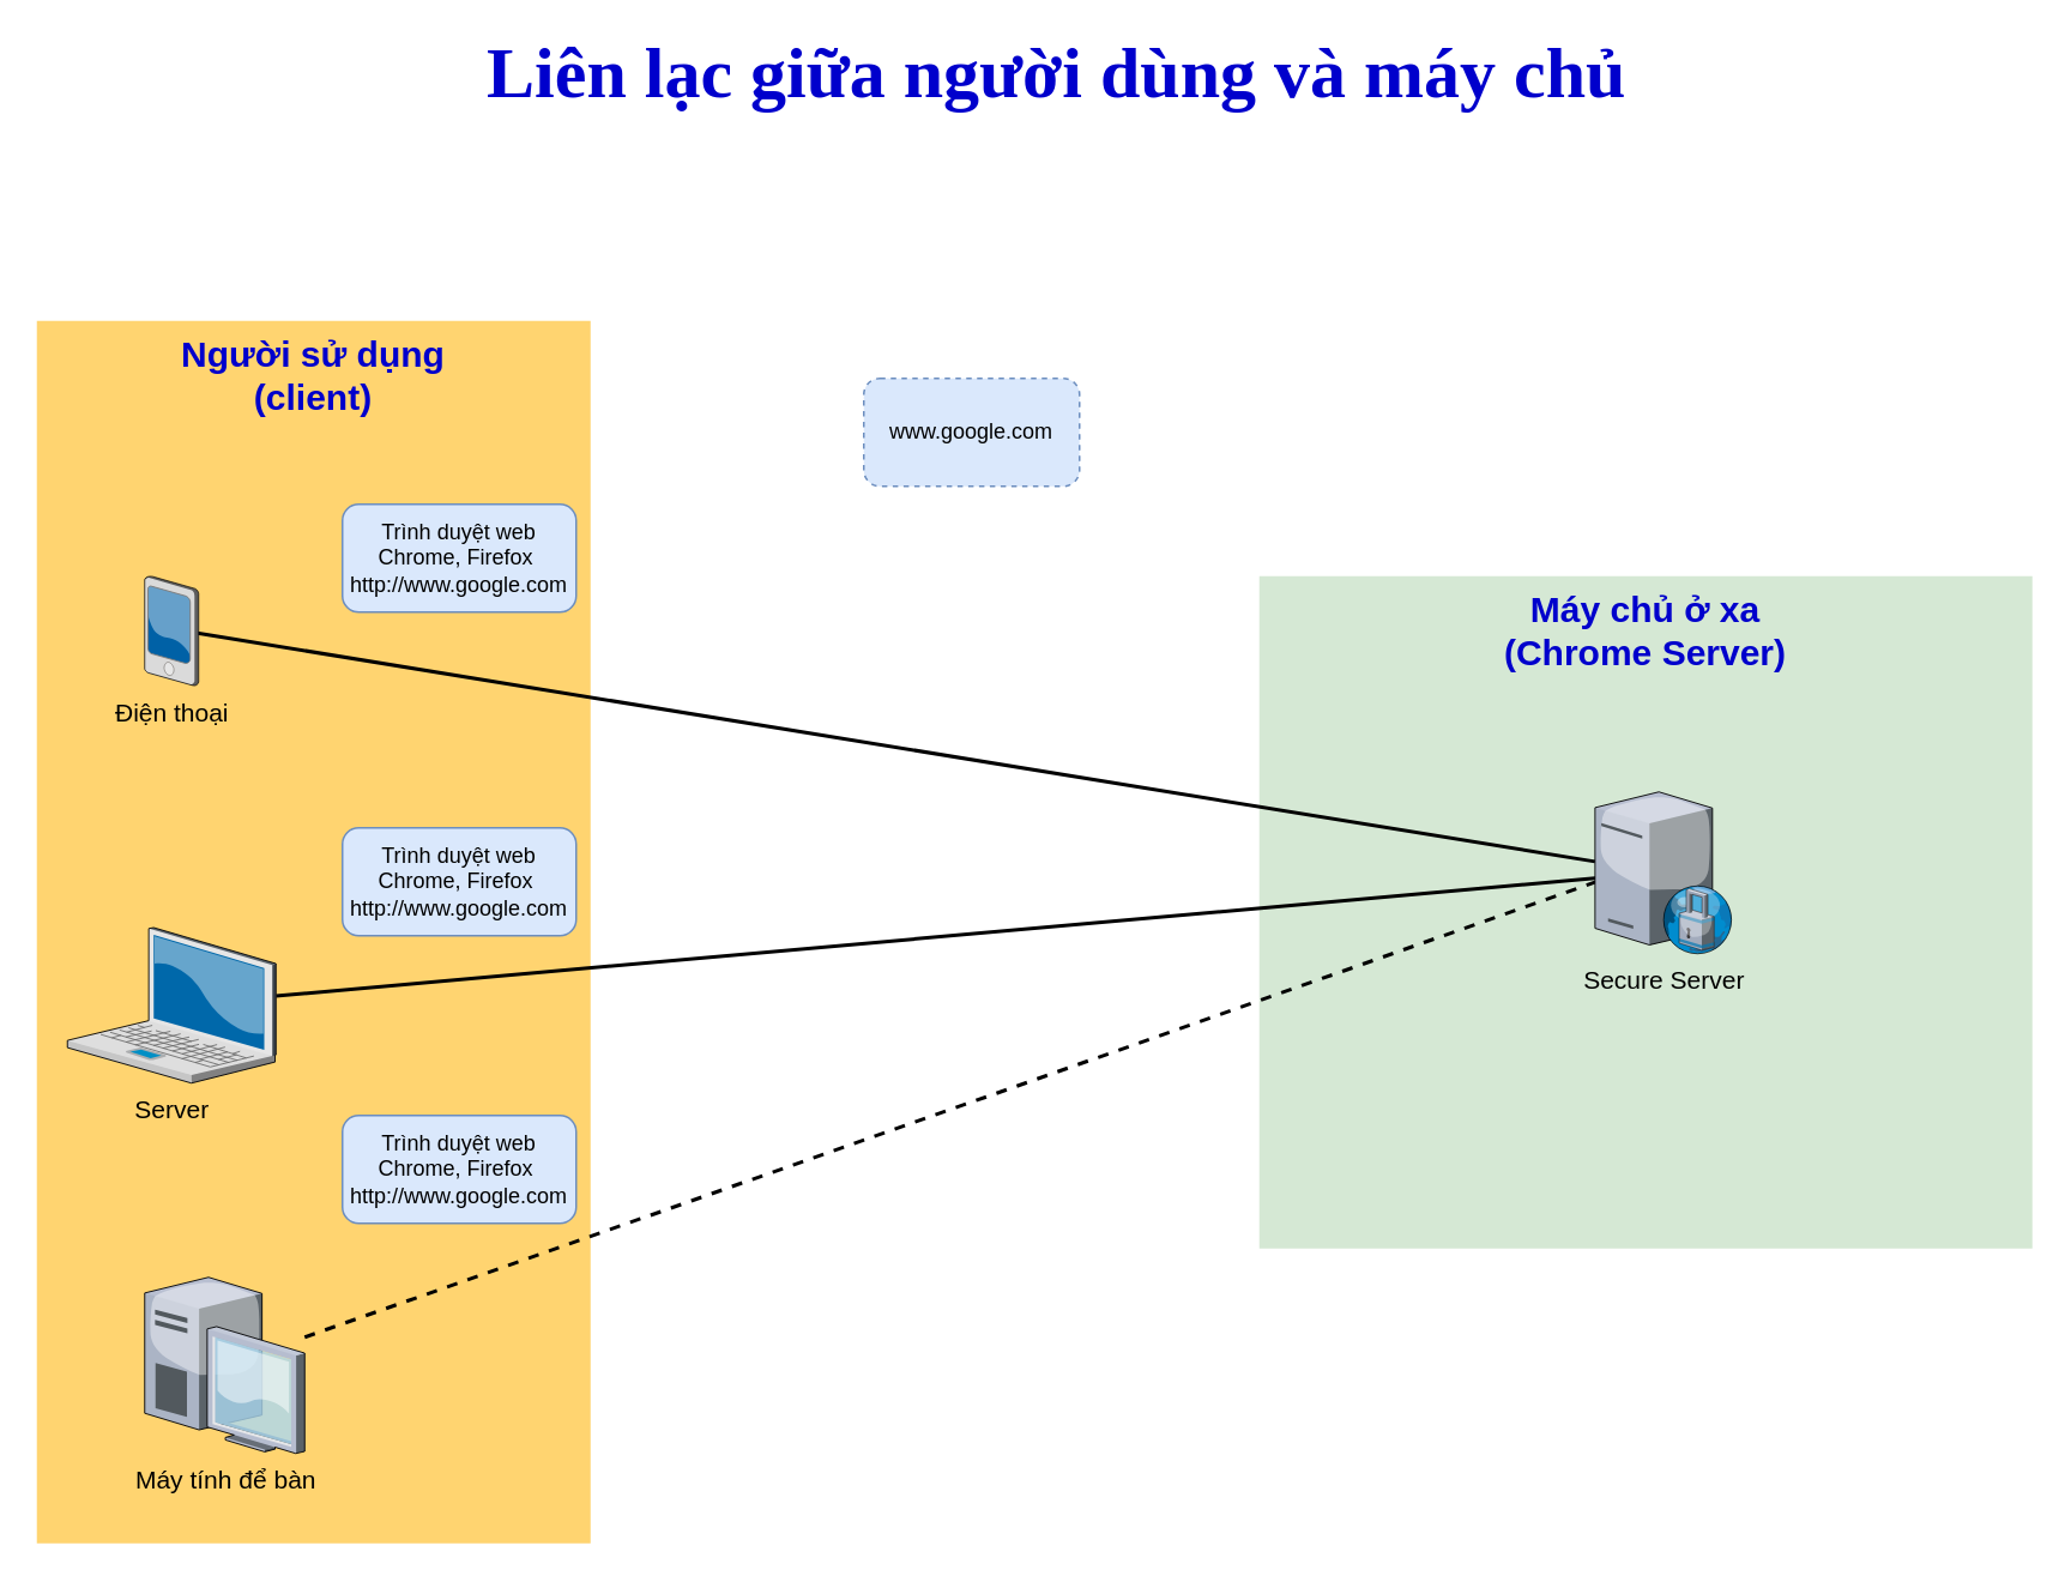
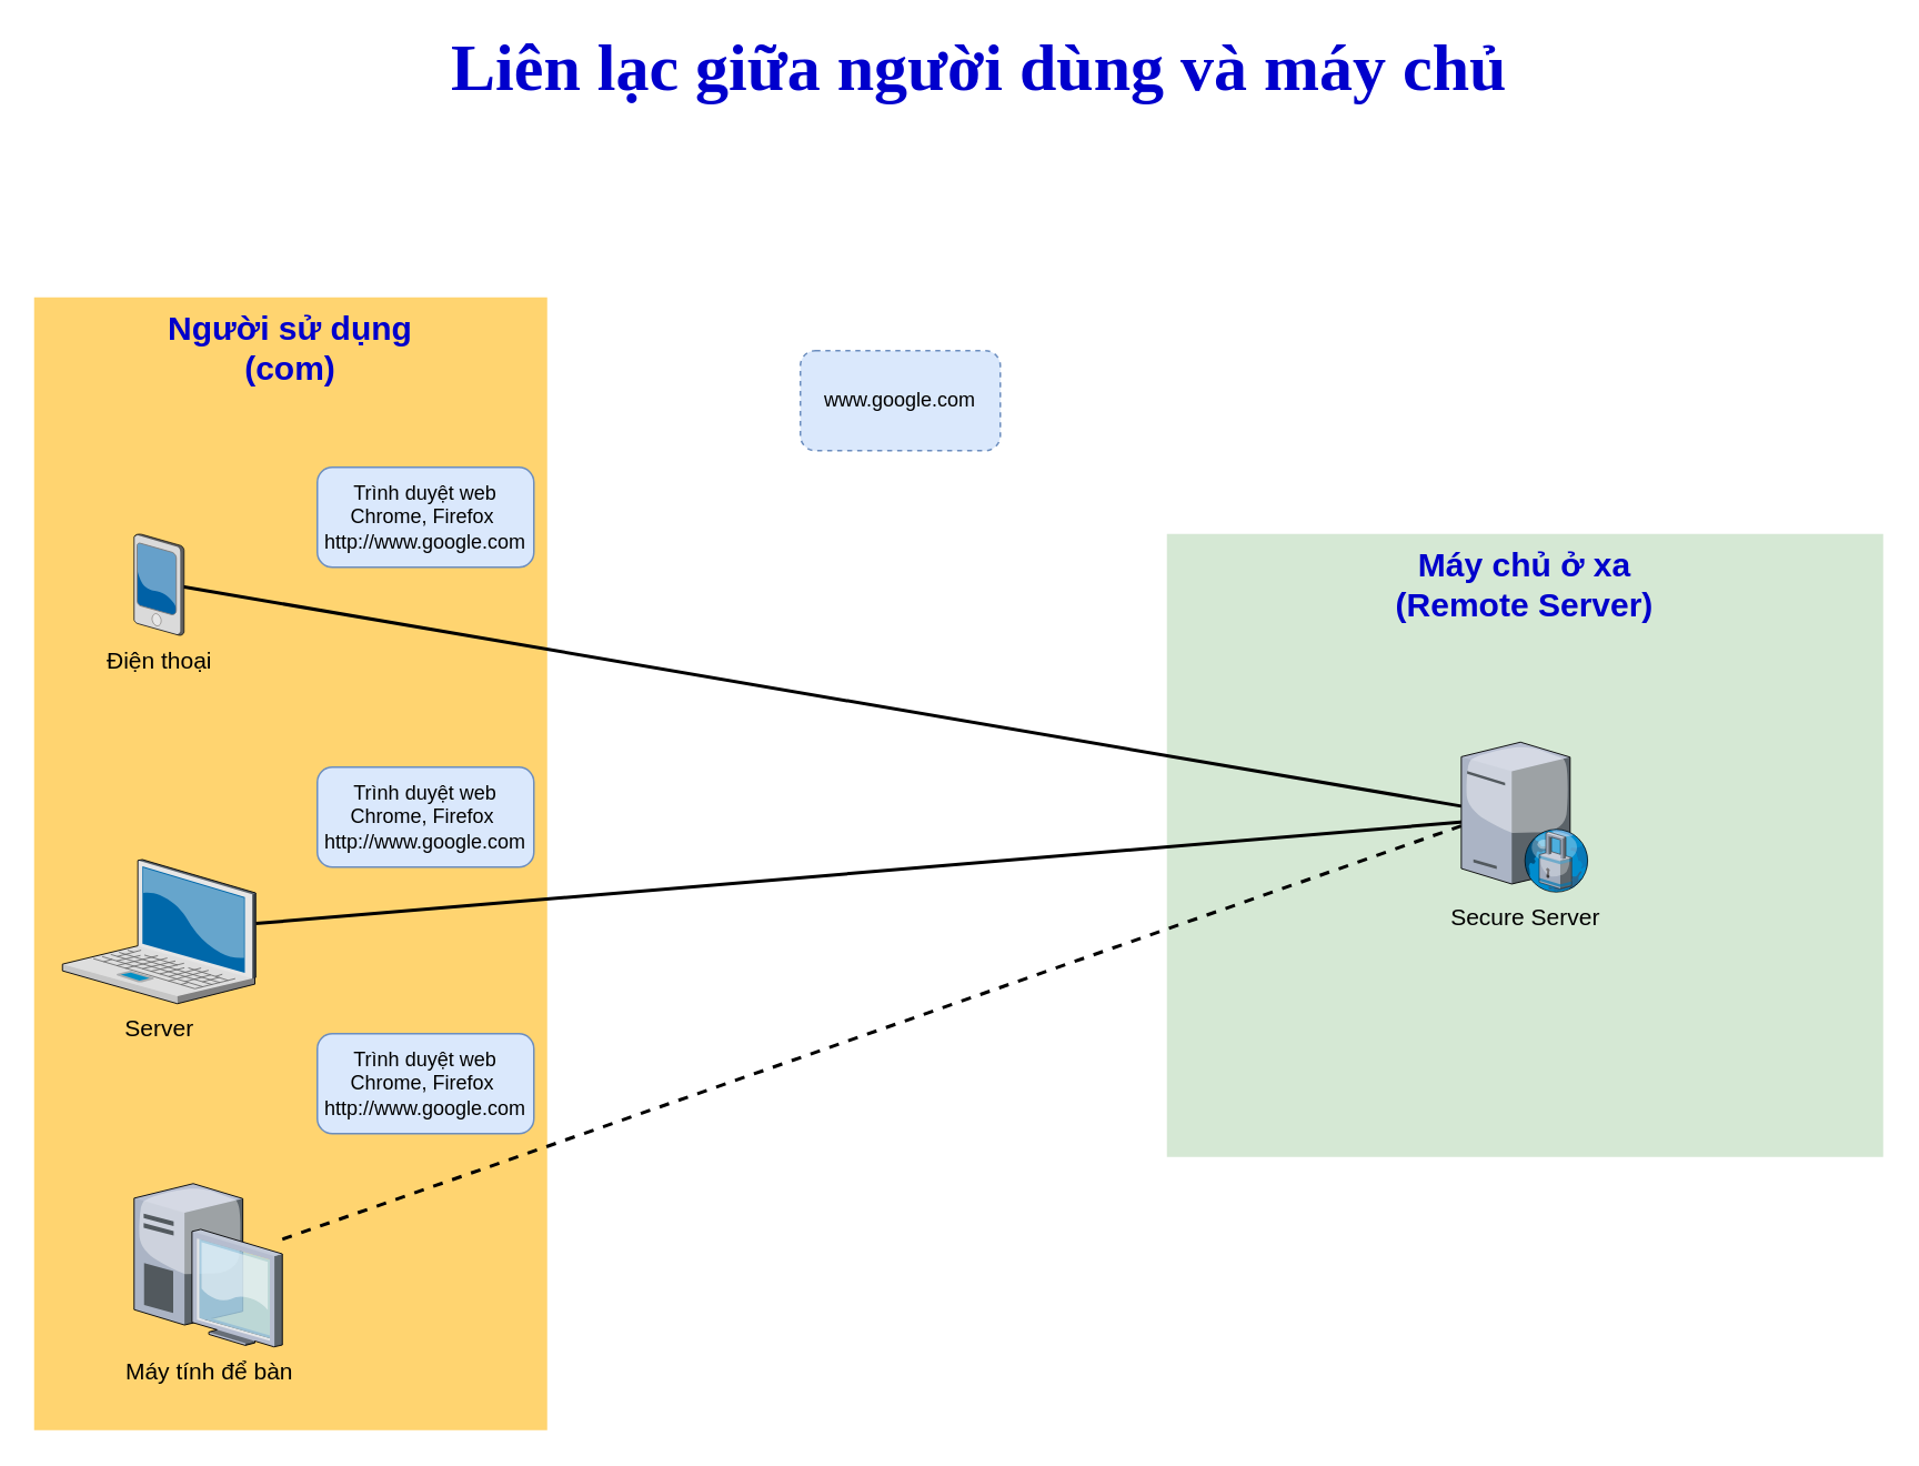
- <mxCell id="3" value="&lt;font style=&quot;font-size: 20px&quot; color=&quot;#0000cc&quot;&gt;&lt;b&gt;Người sử dụng &lt;br&gt;(client)&lt;/b&gt;&lt;/font&gt;" style="whiteSpace=wrap;html=1;fillColor=#FFD470;gradientColor=none;fontSize=14;strokeColor=none;verticalAlign=top;" parent="1" vertex="1"><mxGeometry x="20" y="178" width="308" height="680" as="geometry" /></mxCell>
+ <mxCell id="3" value="&lt;font style=&quot;font-size: 20px&quot; color=&quot;#0000cc&quot;&gt;&lt;b&gt;Người sử dụng &lt;br&gt;(com)&lt;/b&gt;&lt;/font&gt;" style="whiteSpace=wrap;html=1;fillColor=#FFD470;gradientColor=none;fontSize=14;strokeColor=none;verticalAlign=top;" parent="1" vertex="1"><mxGeometry x="20" y="178" width="308" height="680" as="geometry" /></mxCell>
- <mxCell id="2" value="&lt;font style=&quot;font-size: 20px&quot; color=&quot;#0000cc&quot;&gt;&lt;b&gt;Máy chủ ở xa &lt;br&gt;(Chrome Server)&lt;/b&gt;&lt;/font&gt;" style="whiteSpace=wrap;html=1;fillColor=#d5e8d4;fontSize=14;strokeColor=none;verticalAlign=top;" parent="1" vertex="1"><mxGeometry x="700" y="320" width="430" height="374" as="geometry" /></mxCell>
+ <mxCell id="2" value="&lt;font style=&quot;font-size: 20px&quot; color=&quot;#0000cc&quot;&gt;&lt;b&gt;Máy chủ ở xa &lt;br&gt;(Remote Server)&lt;/b&gt;&lt;/font&gt;" style="whiteSpace=wrap;html=1;fillColor=#d5e8d4;fontSize=14;strokeColor=none;verticalAlign=top;" parent="1" vertex="1"><mxGeometry x="700" y="320" width="430" height="374" as="geometry" /></mxCell>
- <mxCell id="9" value="Secure Server" style="verticalLabelPosition=bottom;aspect=fixed;html=1;verticalAlign=top;strokeColor=none;shape=mxgraph.citrix.proxy_server;fillColor=#66B2FF;gradientColor=#0066CC;fontSize=14;" parent="1" vertex="1"><mxGeometry x="886.75" y="440" width="76.5" height="90" as="geometry" /></mxCell>
+ <mxCell id="9" value="Secure Server" style="verticalLabelPosition=bottom;aspect=fixed;html=1;verticalAlign=top;strokeColor=none;shape=mxgraph.citrix.proxy_server;fillColor=#66B2FF;gradientColor=#0066CC;fontSize=14;" parent="1" vertex="1"><mxGeometry x="876.75" y="445" width="76.5" height="90" as="geometry" /></mxCell>
